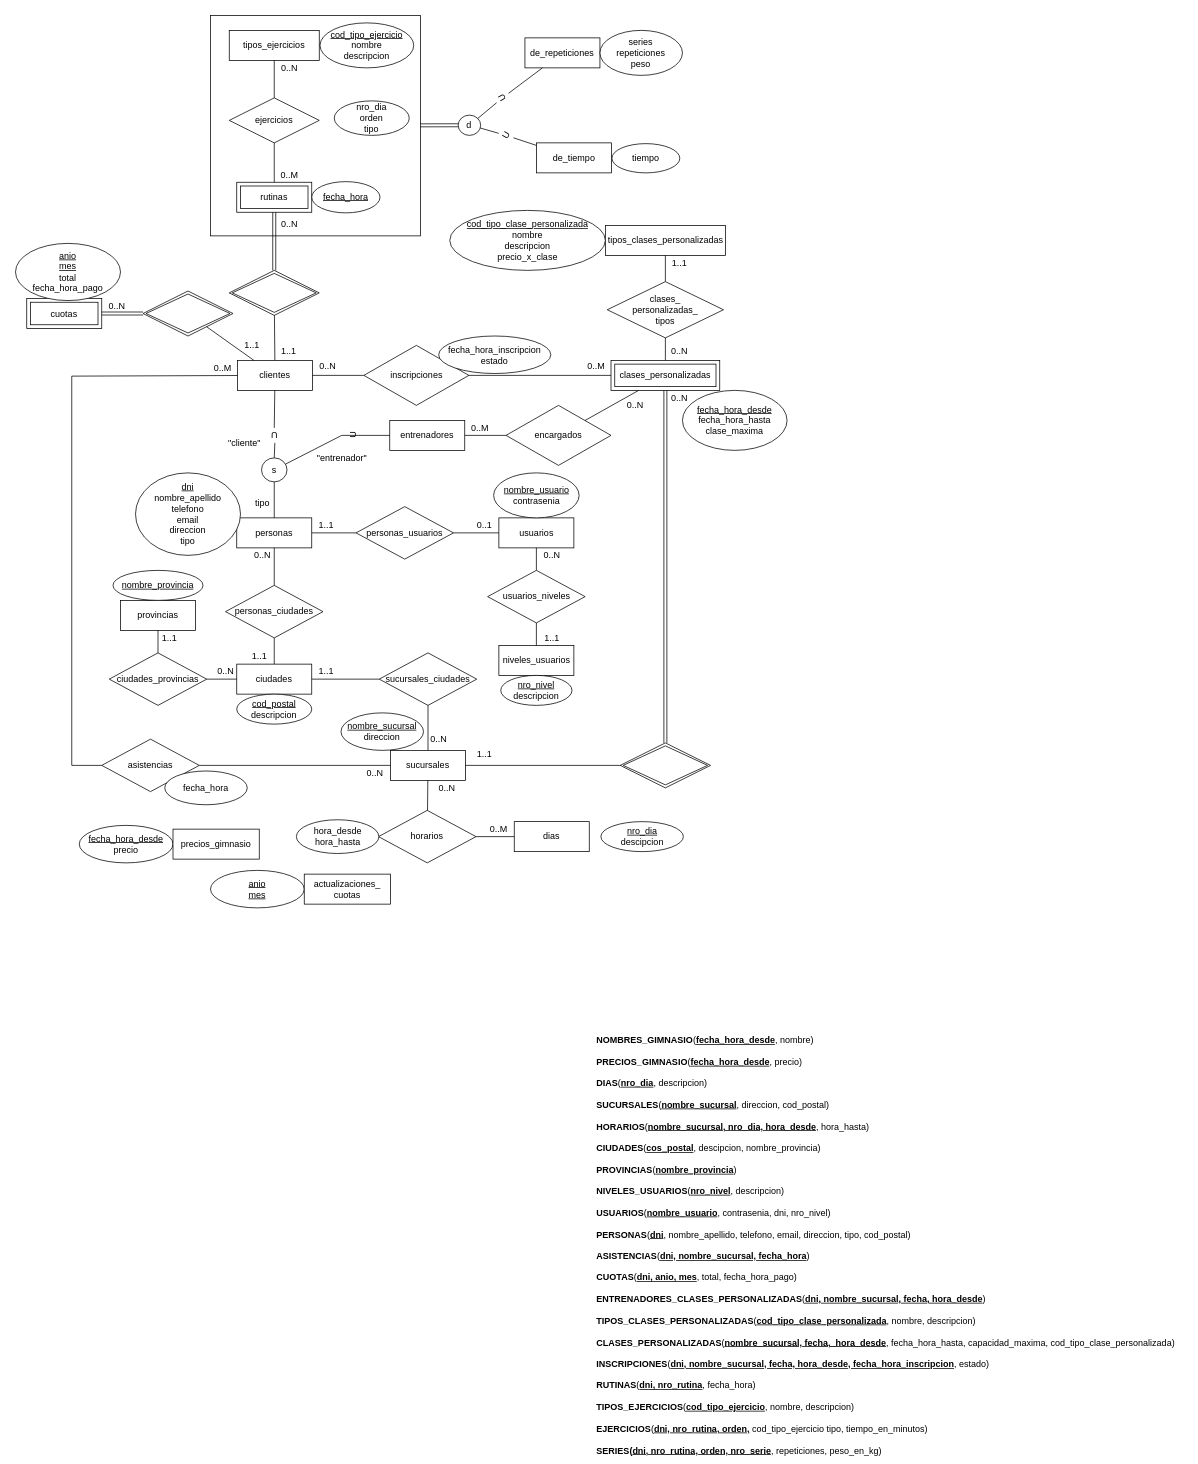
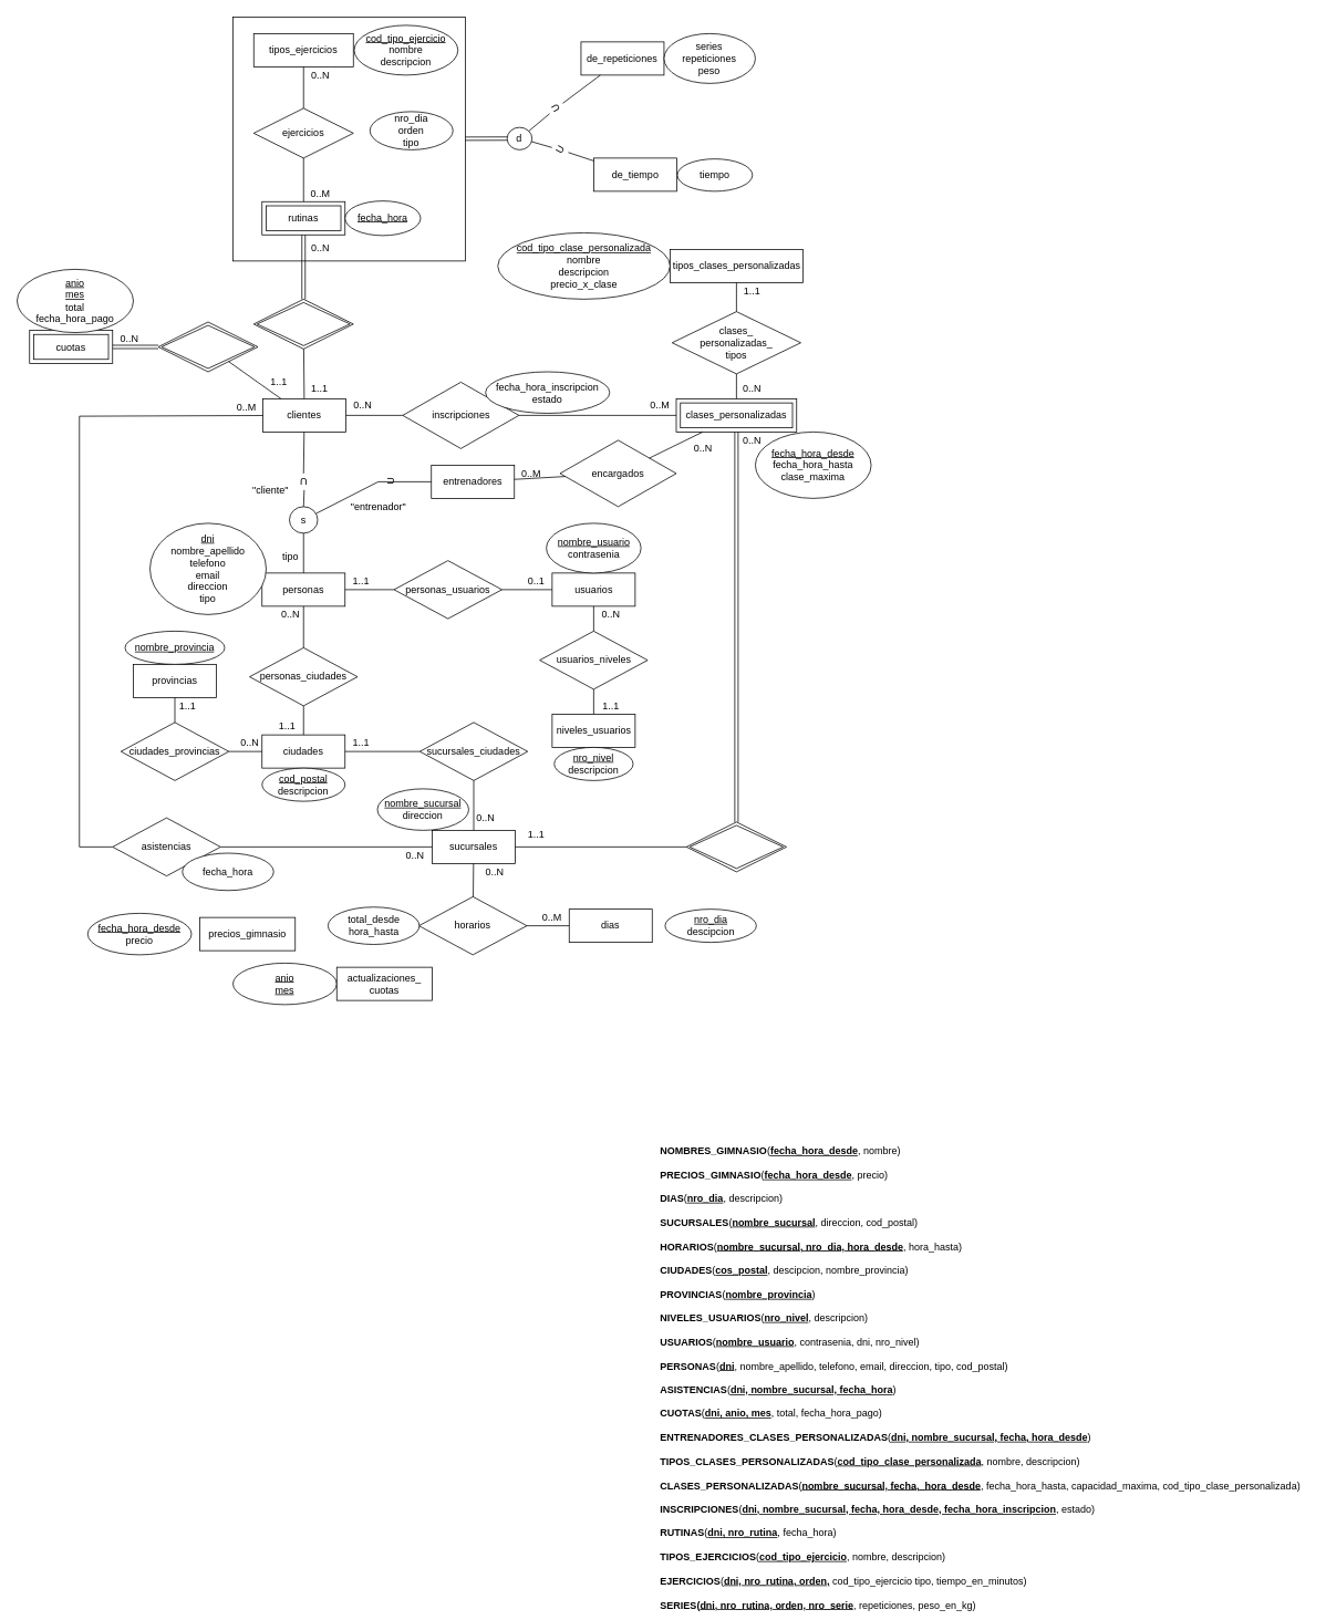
- <mxCell id="69" value="encargados" style="shape=rhombus;perimeter=rhombusPerimeter;whiteSpace=wrap;html=1;align=center;" parent="1" vertex="1"><mxGeometry x="674" y="540" width="140" height="80" as="geometry" /></mxCell>
+ <mxCell id="69" value="encargados" style="shape=rhombus;perimeter=rhombusPerimeter;whiteSpace=wrap;html=1;align=center;" parent="1" vertex="1"><mxGeometry x="674" y="530" width="140" height="80" as="geometry" /></mxCell>
- <mxCell id="27" value="hora_desde&lt;br&gt;hora_hasta" style="ellipse;whiteSpace=wrap;html=1;align=center;" parent="1" vertex="1"><mxGeometry x="394.5" y="1092.5" width="110" height="45" as="geometry" /></mxCell>
+ <mxCell id="27" value="total_desde&lt;br&gt;hora_hasta" style="ellipse;whiteSpace=wrap;html=1;align=center;" parent="1" vertex="1"><mxGeometry x="394.5" y="1092.5" width="110" height="45" as="geometry" /></mxCell>
- <mxCell id="126" value="precios_gimnasio" style="whiteSpace=wrap;html=1;align=center;" parent="1" vertex="1"><mxGeometry x="230" y="1105" width="115" height="40" as="geometry" /></mxCell>
+ <mxCell id="126" value="precios_gimnasio" style="whiteSpace=wrap;html=1;align=center;" parent="1" vertex="1"><mxGeometry x="240" y="1105" width="115" height="40" as="geometry" /></mxCell>
